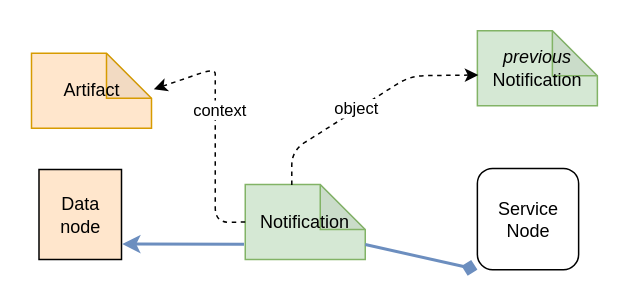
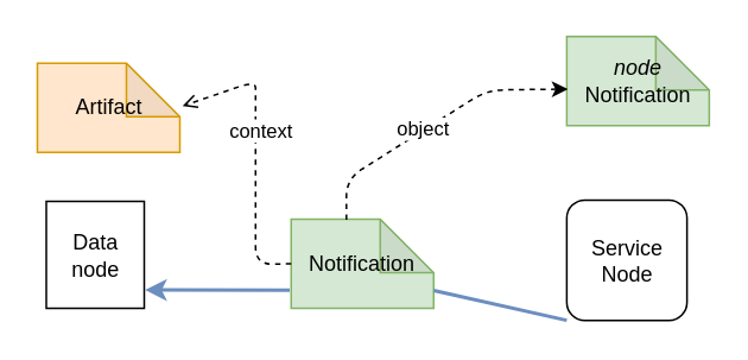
- <mxCell id="10" value="&lt;i&gt;previous&lt;/i&gt;&lt;br&gt;Notification" style="shape=note;whiteSpace=wrap;html=1;backgroundOutline=1;darkOpacity=0.05;strokeColor=#82b366;fillColor=#d5e8d4;" vertex="1" parent="1"><mxGeometry x="317.75" y="20" width="80" height="50" as="geometry" /></mxCell>
+ <mxCell id="10" value="&lt;i&gt;node&lt;/i&gt;&lt;br&gt;Notification" style="shape=note;whiteSpace=wrap;html=1;backgroundOutline=1;darkOpacity=0.05;strokeColor=#82b366;fillColor=#d5e8d4;" vertex="1" parent="1"><mxGeometry x="317.75" y="20" width="80" height="50" as="geometry" /></mxCell>
- <mxCell id="5" value="" style="endArrow=classic;html=1;exitX=0;exitY=0.5;exitDx=0;exitDy=0;exitPerimeter=0;entryX=1.019;entryY=0.48;entryDx=0;entryDy=0;entryPerimeter=0;dashed=1;" edge="1" parent="1" source="3" target="4"><mxGeometry width="50" height="50" relative="1" as="geometry"><mxPoint x="303" y="100" as="sourcePoint" /><mxPoint x="353" y="50" as="targetPoint" /><Array as="points"><mxPoint x="143" y="148" /><mxPoint x="143" y="60" /><mxPoint x="143" y="45" /></Array></mxGeometry></mxCell>
+ <mxCell id="5" value="" style="endArrow=open;html=1;exitX=0;exitY=0.5;exitDx=0;exitDy=0;exitPerimeter=0;entryX=1.019;entryY=0.48;entryDx=0;entryDy=0;entryPerimeter=0;dashed=1;" edge="1" parent="1" source="3" target="4"><mxGeometry width="50" height="50" relative="1" as="geometry"><mxPoint x="303" y="100" as="sourcePoint" /><mxPoint x="353" y="50" as="targetPoint" /><Array as="points"><mxPoint x="143" y="148" /><mxPoint x="143" y="60" /><mxPoint x="143" y="45" /></Array></mxGeometry></mxCell>
- <mxCell id="2" value="Data node" style="rounded=0;whiteSpace=wrap;html=1;rotation=0;fillColor=#ffe6cc;" vertex="1" parent="1"><mxGeometry x="25.5" y="112.5" width="55" height="60" as="geometry" /></mxCell>
+ <mxCell id="2" value="Data node" style="rounded=0;whiteSpace=wrap;html=1;rotation=0;" vertex="1" parent="1"><mxGeometry x="25.5" y="112.5" width="55" height="60" as="geometry" /></mxCell>
- <mxCell id="8" value="" style="endArrow=diamond;html=1;rounded=0;exitX=0;exitY=0;exitDx=80;exitDy=40;exitPerimeter=0;entryX=0;entryY=1;entryDx=0;entryDy=0;fillColor=#dae8fc;strokeColor=#6c8ebf;strokeWidth=2;" edge="1" parent="1" source="3" target="7"><mxGeometry width="50" height="50" relative="1" as="geometry"><mxPoint x="323" y="160" as="sourcePoint" /><mxPoint x="373" y="110" as="targetPoint" /></mxGeometry></mxCell>
+ <mxCell id="8" value="" style="endArrow=none;html=1;rounded=0;exitX=0;exitY=0;exitDx=80;exitDy=40;exitPerimeter=0;entryX=0;entryY=1;entryDx=0;entryDy=0;fillColor=#dae8fc;strokeColor=#6c8ebf;strokeWidth=2;" edge="1" parent="1" source="3" target="7"><mxGeometry width="50" height="50" relative="1" as="geometry"><mxPoint x="323" y="160" as="sourcePoint" /><mxPoint x="373" y="110" as="targetPoint" /></mxGeometry></mxCell>
